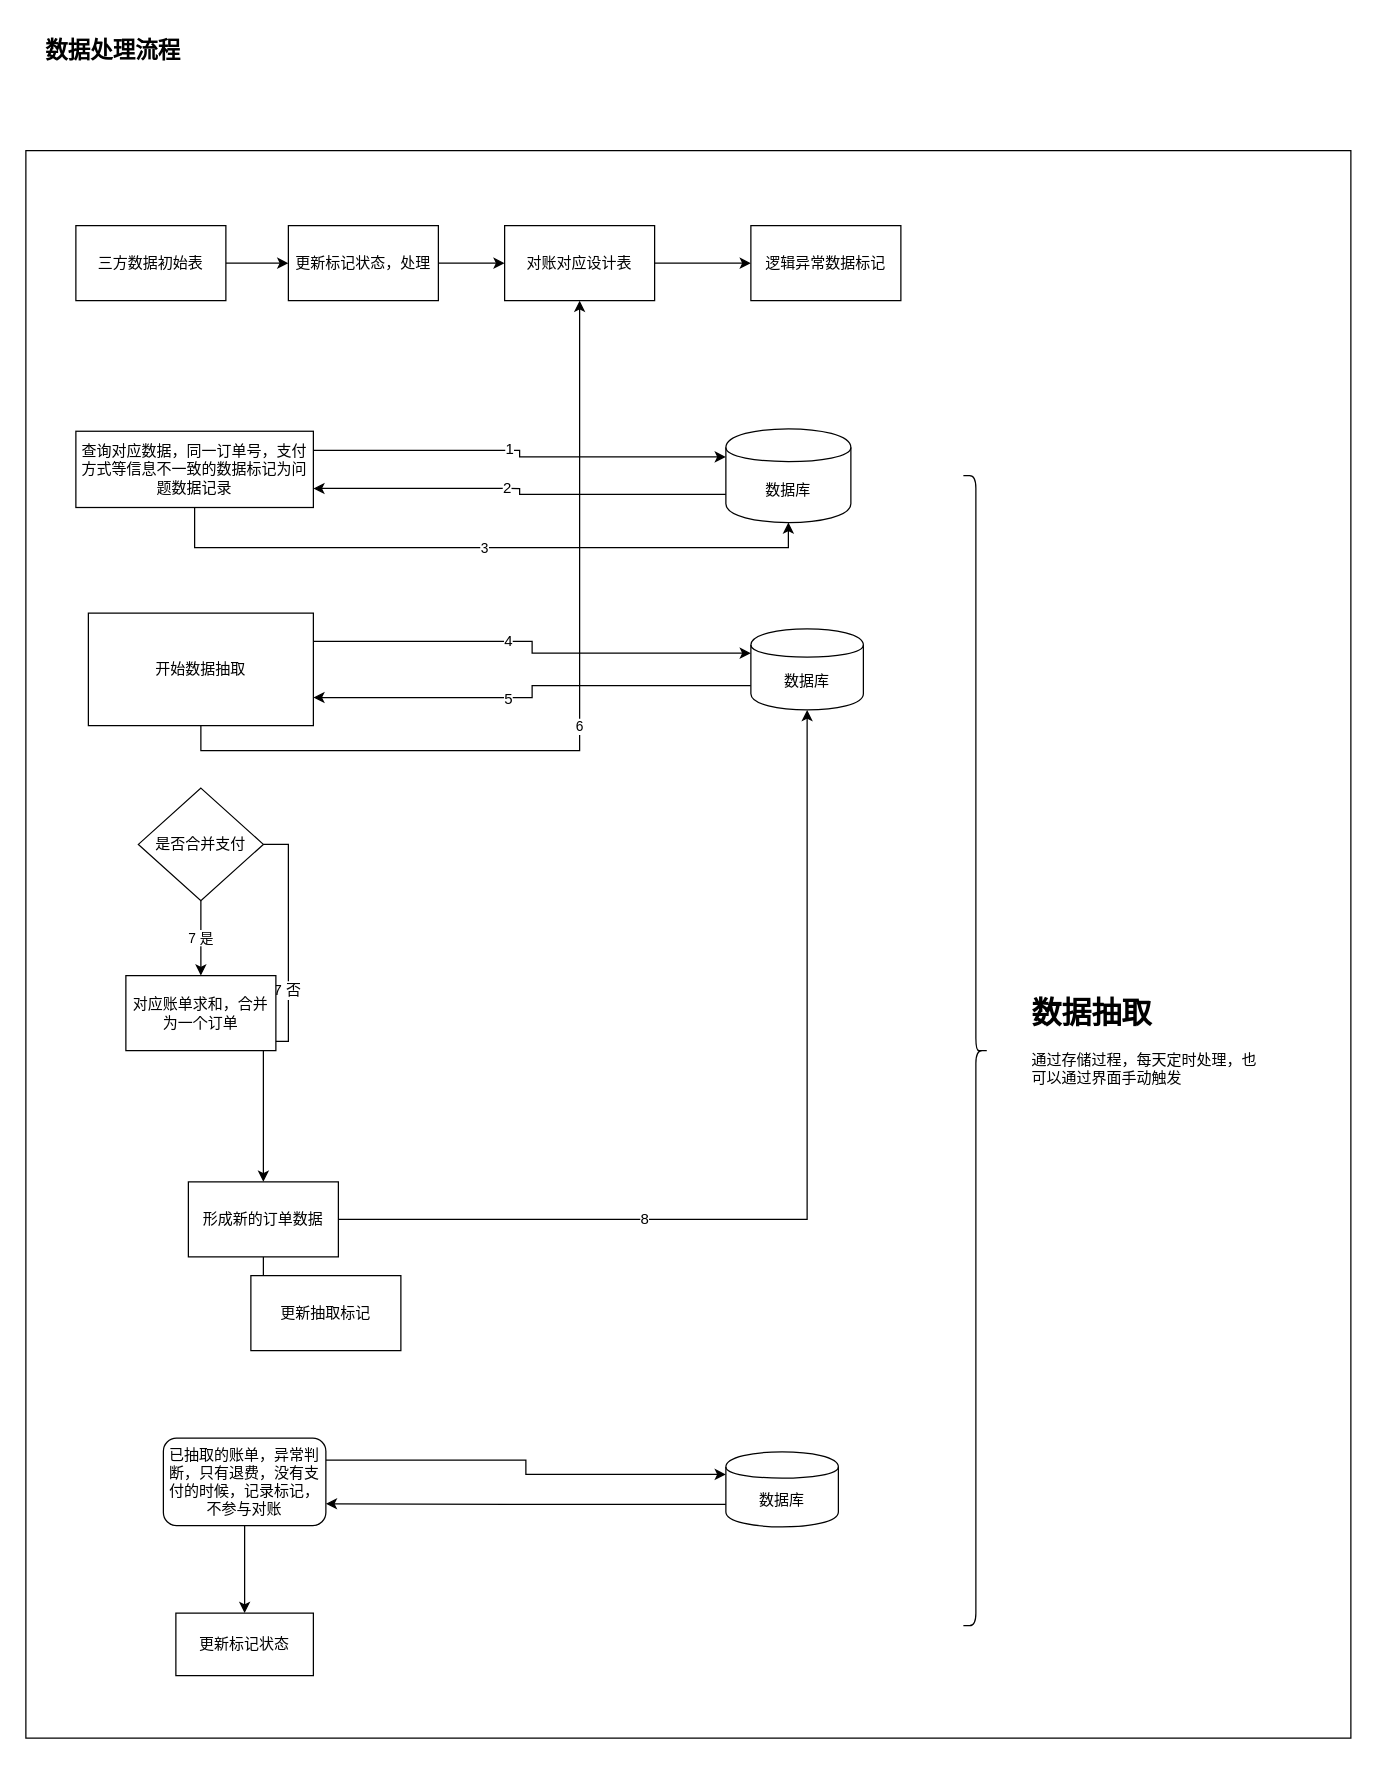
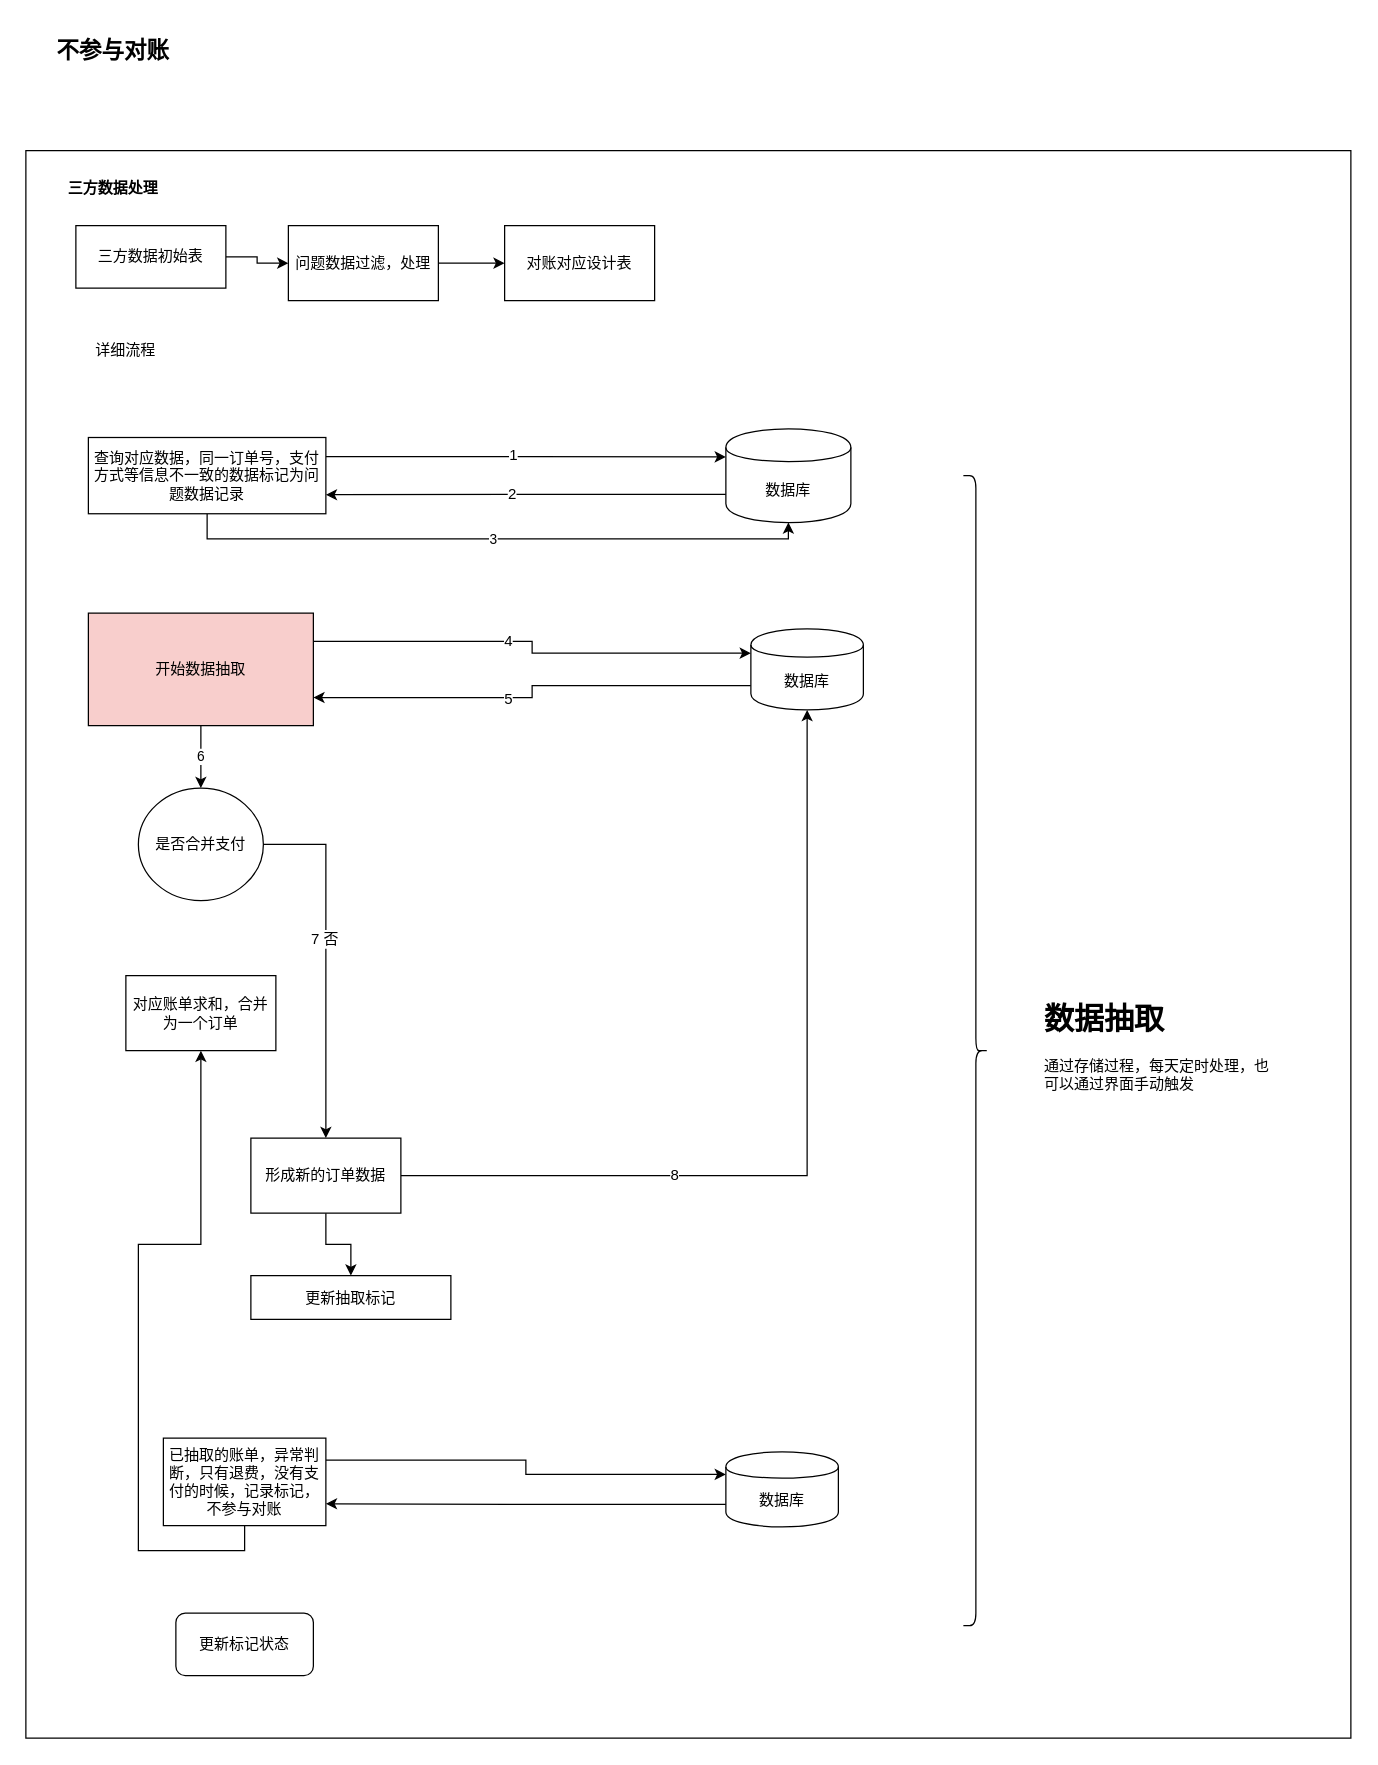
- <mxCell id="3" value="&lt;b&gt;&lt;font style=&quot;font-size: 18px&quot;&gt;数据处理流程&lt;/font&gt;&lt;/b&gt;" style="text;html=1;strokeColor=none;fillColor=none;align=center;verticalAlign=middle;whiteSpace=wrap;rounded=0;" parent="1" vertex="1"><mxGeometry x="30" y="20" width="120" height="40" as="geometry" /></mxCell>
+ <mxCell id="3" value="&lt;b&gt;&lt;font style=&quot;font-size: 18px&quot;&gt;不参与对账&lt;/font&gt;&lt;/b&gt;" style="text;html=1;strokeColor=none;fillColor=none;align=center;verticalAlign=middle;whiteSpace=wrap;rounded=0;" parent="1" vertex="1"><mxGeometry x="30" y="20" width="120" height="40" as="geometry" /></mxCell>
+ <mxCell id="4" value="&lt;b&gt;三方数据处理&lt;/b&gt;" style="text;html=1;strokeColor=none;fillColor=none;align=center;verticalAlign=middle;whiteSpace=wrap;rounded=0;" vertex="1" parent="1"><mxGeometry x="30" y="130" width="120" height="40" as="geometry" /></mxCell>
- <mxCell id="6" value="三方数据初始表" style="rounded=0;whiteSpace=wrap;html=1;" vertex="1" parent="1"><mxGeometry x="60" y="180" width="120" height="60" as="geometry" /></mxCell>
+ <mxCell id="6" value="三方数据初始表" style="rounded=0;whiteSpace=wrap;html=1;" vertex="1" parent="1"><mxGeometry x="60" y="180" width="120" height="50" as="geometry" /></mxCell>
- <mxCell id="8" value="更新标记状态，处理" style="rounded=0;whiteSpace=wrap;html=1;" vertex="1" parent="1"><mxGeometry x="230" y="180" width="120" height="60" as="geometry" /></mxCell>
+ <mxCell id="8" value="问题数据过滤，处理" style="rounded=0;whiteSpace=wrap;html=1;" vertex="1" parent="1"><mxGeometry x="230" y="180" width="120" height="60" as="geometry" /></mxCell>
- <mxCell id="9" style="edgeStyle=orthogonalEdgeStyle;rounded=0;orthogonalLoop=1;jettySize=auto;html=1;exitX=1;exitY=0.5;exitDx=0;exitDy=0;entryX=0;entryY=0.5;entryDx=0;entryDy=0;" edge="1" parent="1" source="10" target="11"><mxGeometry relative="1" as="geometry" /></mxCell>
- <mxCell id="11" value="逻辑异常数据标记" style="rounded=0;whiteSpace=wrap;html=1;" vertex="1" parent="1"><mxGeometry x="600" y="180" width="120" height="60" as="geometry" /></mxCell>
+ <mxCell id="12" value="详细流程" style="text;html=1;strokeColor=none;fillColor=none;align=center;verticalAlign=middle;whiteSpace=wrap;rounded=0;" vertex="1" parent="1"><mxGeometry x="50" y="270" width="100" height="20" as="geometry" /></mxCell>
- <mxCell id="16" value="查询对应数据，同一订单号，支付方式等信息不一致的数据标记为问题数据记录" style="rounded=0;whiteSpace=wrap;html=1;" vertex="1" parent="1"><mxGeometry x="60" y="344.5" width="190" height="61" as="geometry" /></mxCell>
+ <mxCell id="16" value="查询对应数据，同一订单号，支付方式等信息不一致的数据标记为问题数据记录" style="rounded=0;whiteSpace=wrap;html=1;" vertex="1" parent="1"><mxGeometry x="70" y="349.5" width="190" height="61" as="geometry" /></mxCell>
- <mxCell id="26" value="开始数据抽取" style="rounded=0;whiteSpace=wrap;html=1;" vertex="1" parent="1"><mxGeometry x="70" y="490" width="180" height="90" as="geometry" /></mxCell>
+ <mxCell id="26" value="开始数据抽取" style="rounded=0;whiteSpace=wrap;html=1;fillColor=#f8cecc;" vertex="1" parent="1"><mxGeometry x="70" y="490" width="180" height="90" as="geometry" /></mxCell>
- <mxCell id="25" value="6" style="edgeStyle=orthogonalEdgeStyle;rounded=0;orthogonalLoop=1;jettySize=auto;html=1;exitX=0.5;exitY=1;exitDx=0;exitDy=0;" edge="1" parent="1" source="26" target="10"><mxGeometry relative="1" as="geometry" /></mxCell>
+ <mxCell id="25" value="6" style="edgeStyle=orthogonalEdgeStyle;rounded=0;orthogonalLoop=1;jettySize=auto;html=1;exitX=0.5;exitY=1;exitDx=0;exitDy=0;" edge="1" parent="1" source="26" target="30"><mxGeometry relative="1" as="geometry" /></mxCell>
- <mxCell id="30" value="是否合并支付" style="rhombus;whiteSpace=wrap;html=1;" vertex="1" parent="1"><mxGeometry x="110" y="630" width="100" height="90" as="geometry" /></mxCell>
+ <mxCell id="30" value="是否合并支付" style="ellipse;whiteSpace=wrap;html=1;" vertex="1" parent="1"><mxGeometry x="110" y="630" width="100" height="90" as="geometry" /></mxCell>
- <mxCell id="27" value="7 是" style="edgeStyle=orthogonalEdgeStyle;rounded=0;orthogonalLoop=1;jettySize=auto;html=1;exitX=0.5;exitY=1;exitDx=0;exitDy=0;entryX=0.5;entryY=0;entryDx=0;entryDy=0;" edge="1" parent="1" source="30" target="31"><mxGeometry relative="1" as="geometry" /></mxCell>
- <mxCell id="44" value="&lt;h1&gt;数据抽取&lt;/h1&gt;&lt;p&gt;通过存储过程，每天定时处理，也可以通过界面手动触发&lt;/p&gt;" style="text;html=1;strokeColor=none;fillColor=none;spacing=5;spacingTop=-20;whiteSpace=wrap;overflow=hidden;rounded=0;" vertex="1" parent="1"><mxGeometry x="820" y="790" width="190" height="120" as="geometry" /></mxCell>
+ <mxCell id="44" value="&lt;h1&gt;数据抽取&lt;/h1&gt;&lt;p&gt;通过存储过程，每天定时处理，也可以通过界面手动触发&lt;/p&gt;" style="text;html=1;strokeColor=none;fillColor=none;spacing=5;spacingTop=-20;whiteSpace=wrap;overflow=hidden;rounded=0;" vertex="1" parent="1"><mxGeometry x="830" y="795" width="190" height="120" as="geometry" /></mxCell>
- <mxCell id="35" value="形成新的订单数据" style="rounded=0;whiteSpace=wrap;html=1;" vertex="1" parent="1"><mxGeometry x="150" y="945" width="120" height="60" as="geometry" /></mxCell>
+ <mxCell id="35" value="形成新的订单数据" style="rounded=0;whiteSpace=wrap;html=1;" vertex="1" parent="1"><mxGeometry x="200" y="910" width="120" height="60" as="geometry" /></mxCell>
- <mxCell id="36" value="更新抽取标记" style="rounded=0;whiteSpace=wrap;html=1;" vertex="1" parent="1"><mxGeometry x="200" y="1020" width="120" height="60" as="geometry" /></mxCell>
+ <mxCell id="36" value="更新抽取标记" style="rounded=0;whiteSpace=wrap;html=1;" vertex="1" parent="1"><mxGeometry x="200" y="1020" width="160" height="35" as="geometry" /></mxCell>
- <mxCell id="39" value="已抽取的账单，异常判断，只有退费，没有支付的时候，记录标记，不参与对账" style="whiteSpace=wrap;html=1;rounded=1;" vertex="1" parent="1"><mxGeometry x="130" y="1150" width="130" height="70" as="geometry" /></mxCell>
+ <mxCell id="39" value="已抽取的账单，异常判断，只有退费，没有支付的时候，记录标记，不参与对账" style="rounded=0;whiteSpace=wrap;html=1;" vertex="1" parent="1"><mxGeometry x="130" y="1150" width="130" height="70" as="geometry" /></mxCell>
- <mxCell id="38" style="edgeStyle=orthogonalEdgeStyle;rounded=0;orthogonalLoop=1;jettySize=auto;html=1;exitX=0.5;exitY=1;exitDx=0;exitDy=0;entryX=0.5;entryY=0;entryDx=0;entryDy=0;" edge="1" parent="1" source="39" target="42"><mxGeometry relative="1" as="geometry" /></mxCell>
+ <mxCell id="38" style="edgeStyle=orthogonalEdgeStyle;rounded=0;orthogonalLoop=1;jettySize=auto;html=1;exitX=0.5;exitY=1;exitDx=0;exitDy=0;" edge="1" parent="1" source="39" target="31"><mxGeometry relative="1" as="geometry" /></mxCell>
- <mxCell id="42" value="更新标记状态" style="rounded=0;whiteSpace=wrap;html=1;" vertex="1" parent="1"><mxGeometry x="140" y="1290" width="110" height="50" as="geometry" /></mxCell>
+ <mxCell id="42" value="更新标记状态" style="whiteSpace=wrap;html=1;rounded=1;" vertex="1" parent="1"><mxGeometry x="140" y="1290" width="110" height="50" as="geometry" /></mxCell>
